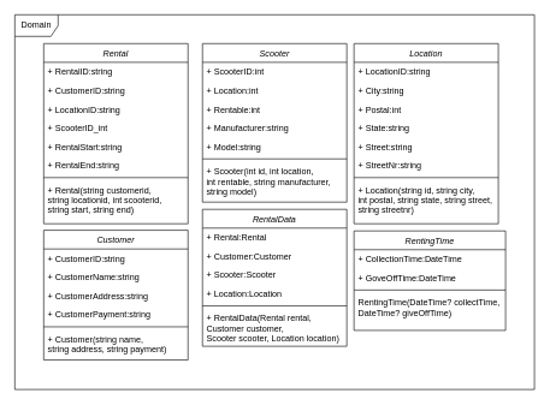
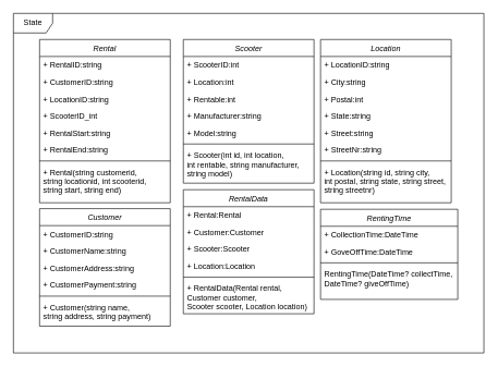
- <mxCell id="47" value="Domain" style="shape=umlFrame;whiteSpace=wrap;html=1;" vertex="1" parent="1"><mxGeometry width="720" height="520" as="geometry" x="20" y="20" /></mxCell>
+ <mxCell id="47" value="State" style="shape=umlFrame;whiteSpace=wrap;html=1;" vertex="1" parent="1"><mxGeometry width="720" height="520" as="geometry" x="20" y="20" /></mxCell>
